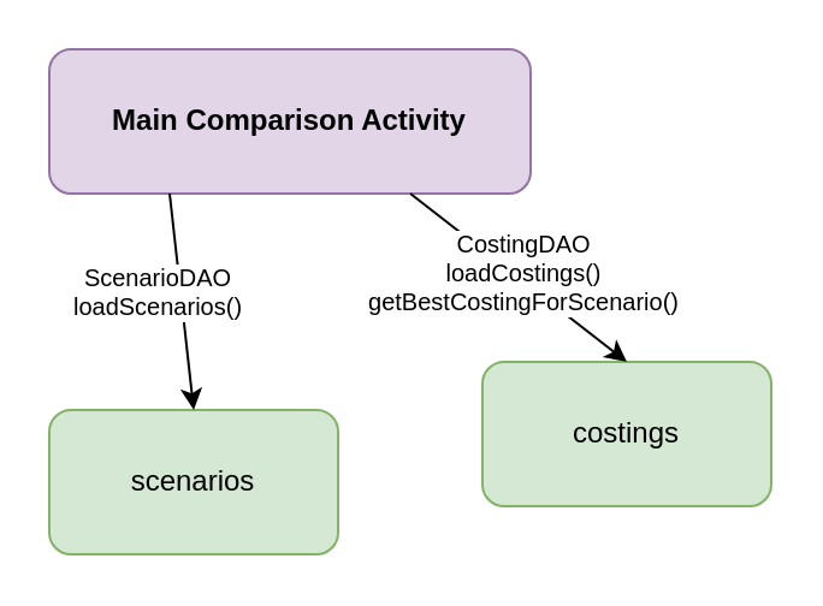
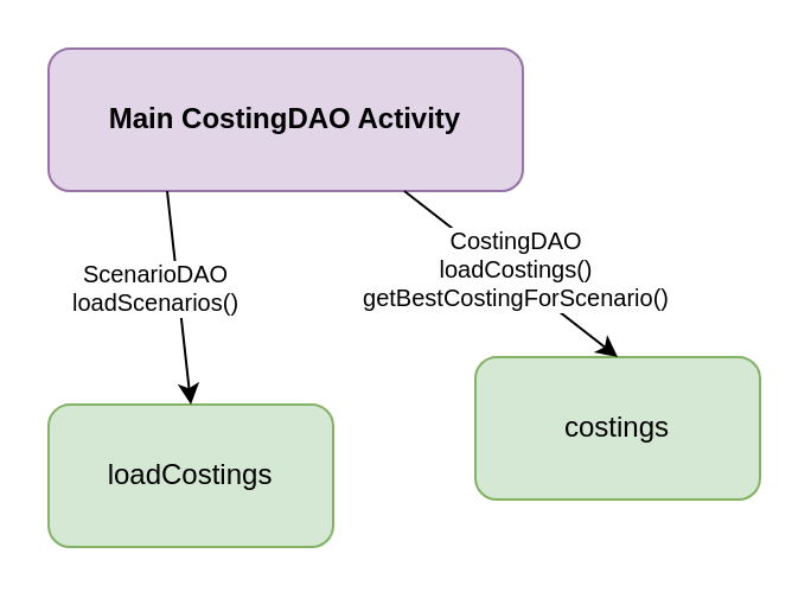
- <mxCell id="2" value="Main Comparison Activity" style="rounded=1;whiteSpace=wrap;html=1;fillColor=#E1D5E7;strokeColor=#9673A6;fontColor=#000000;fontStyle=1;" vertex="1" parent="1"><mxGeometry x="20" y="20" width="200" height="60" as="geometry" /></mxCell>
+ <mxCell id="2" value="Main CostingDAO Activity" style="rounded=1;whiteSpace=wrap;html=1;fillColor=#E1D5E7;strokeColor=#9673A6;fontColor=#000000;fontStyle=1;" vertex="1" parent="1"><mxGeometry x="20" y="20" width="200" height="60" as="geometry" /></mxCell>
- <mxCell id="3" value="scenarios" style="rounded=1;whiteSpace=wrap;html=1;fillColor=#D5E8D4;strokeColor=#82B366;fontColor=#000000;" vertex="1" parent="1"><mxGeometry x="20" y="170" width="120" height="60" as="geometry" /></mxCell>
+ <mxCell id="3" value="loadCostings" style="rounded=1;whiteSpace=wrap;html=1;fillColor=#D5E8D4;strokeColor=#82B366;fontColor=#000000;" vertex="1" parent="1"><mxGeometry x="20" y="170" width="120" height="60" as="geometry" /></mxCell>
